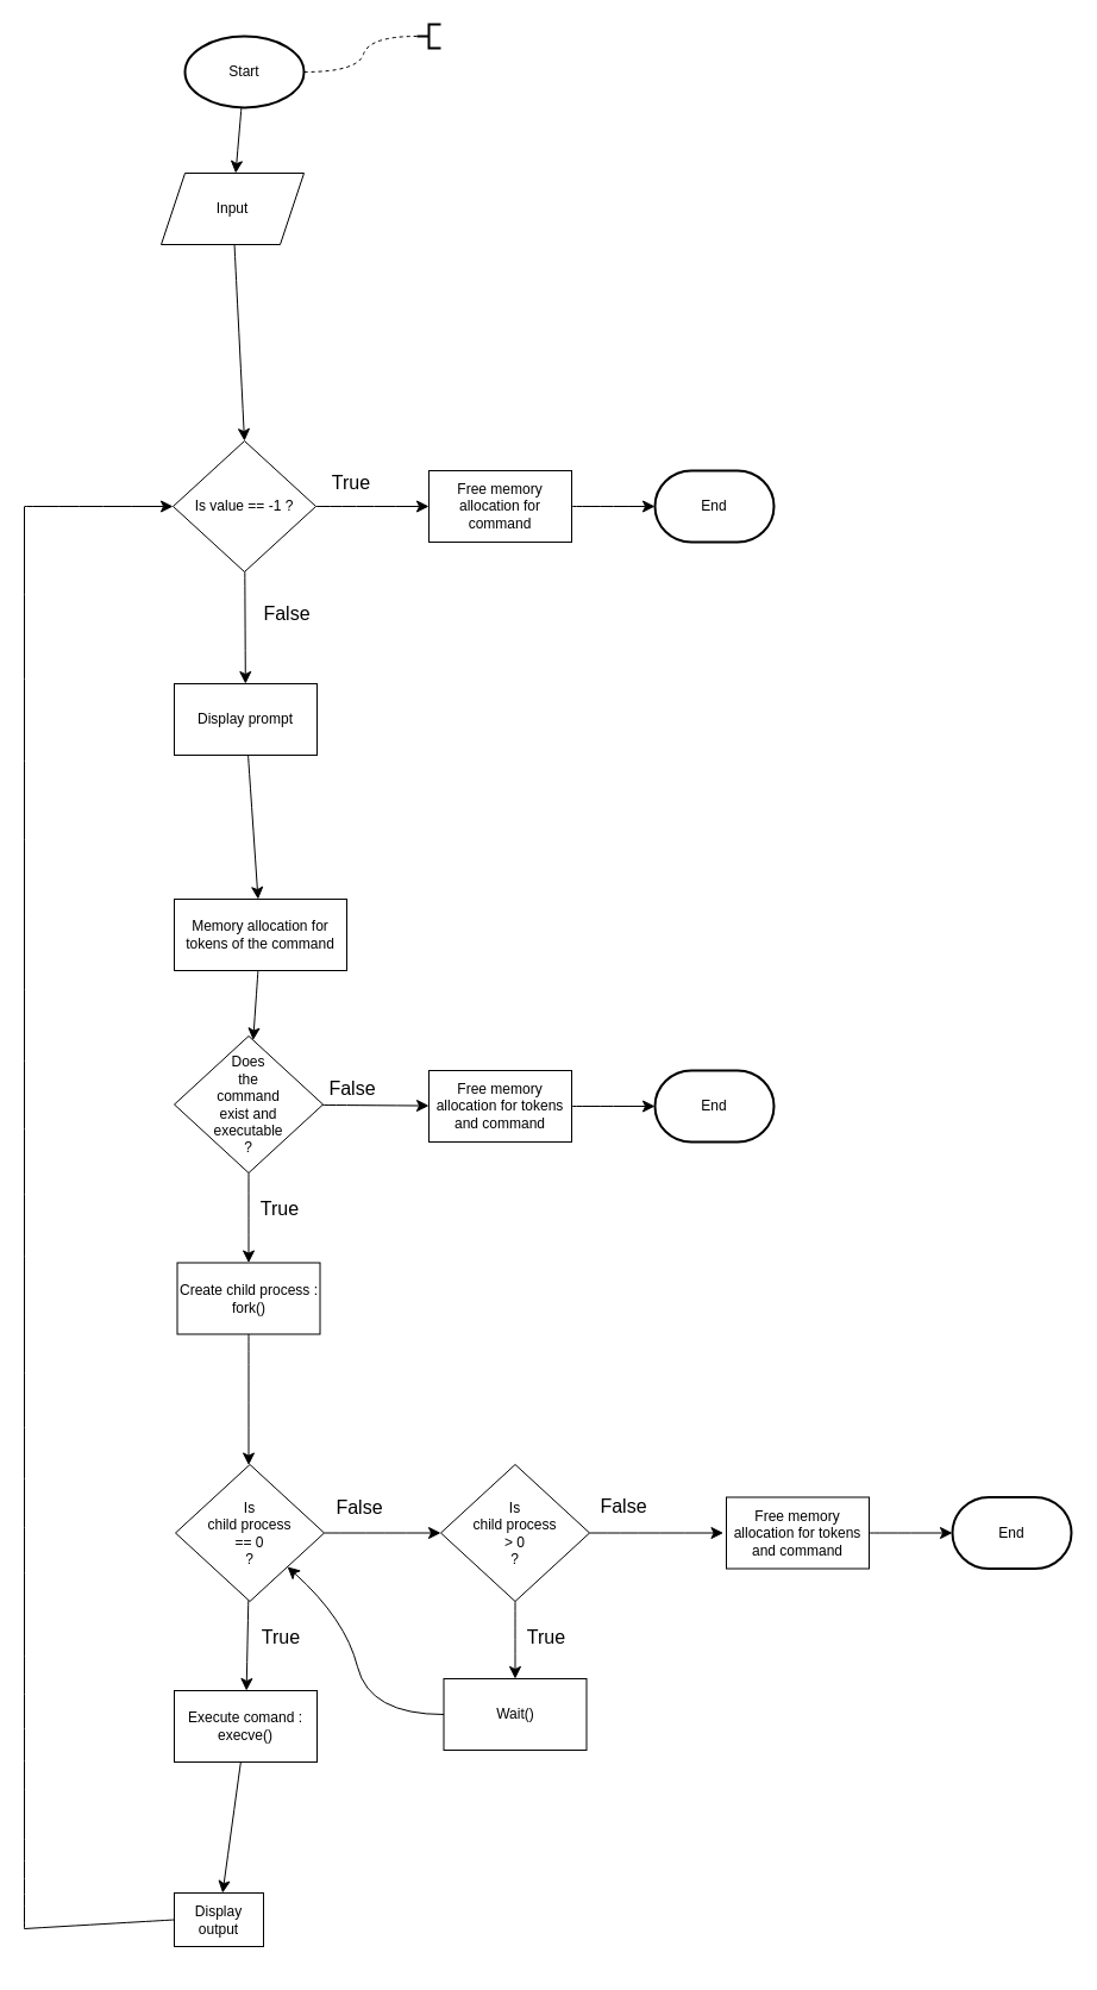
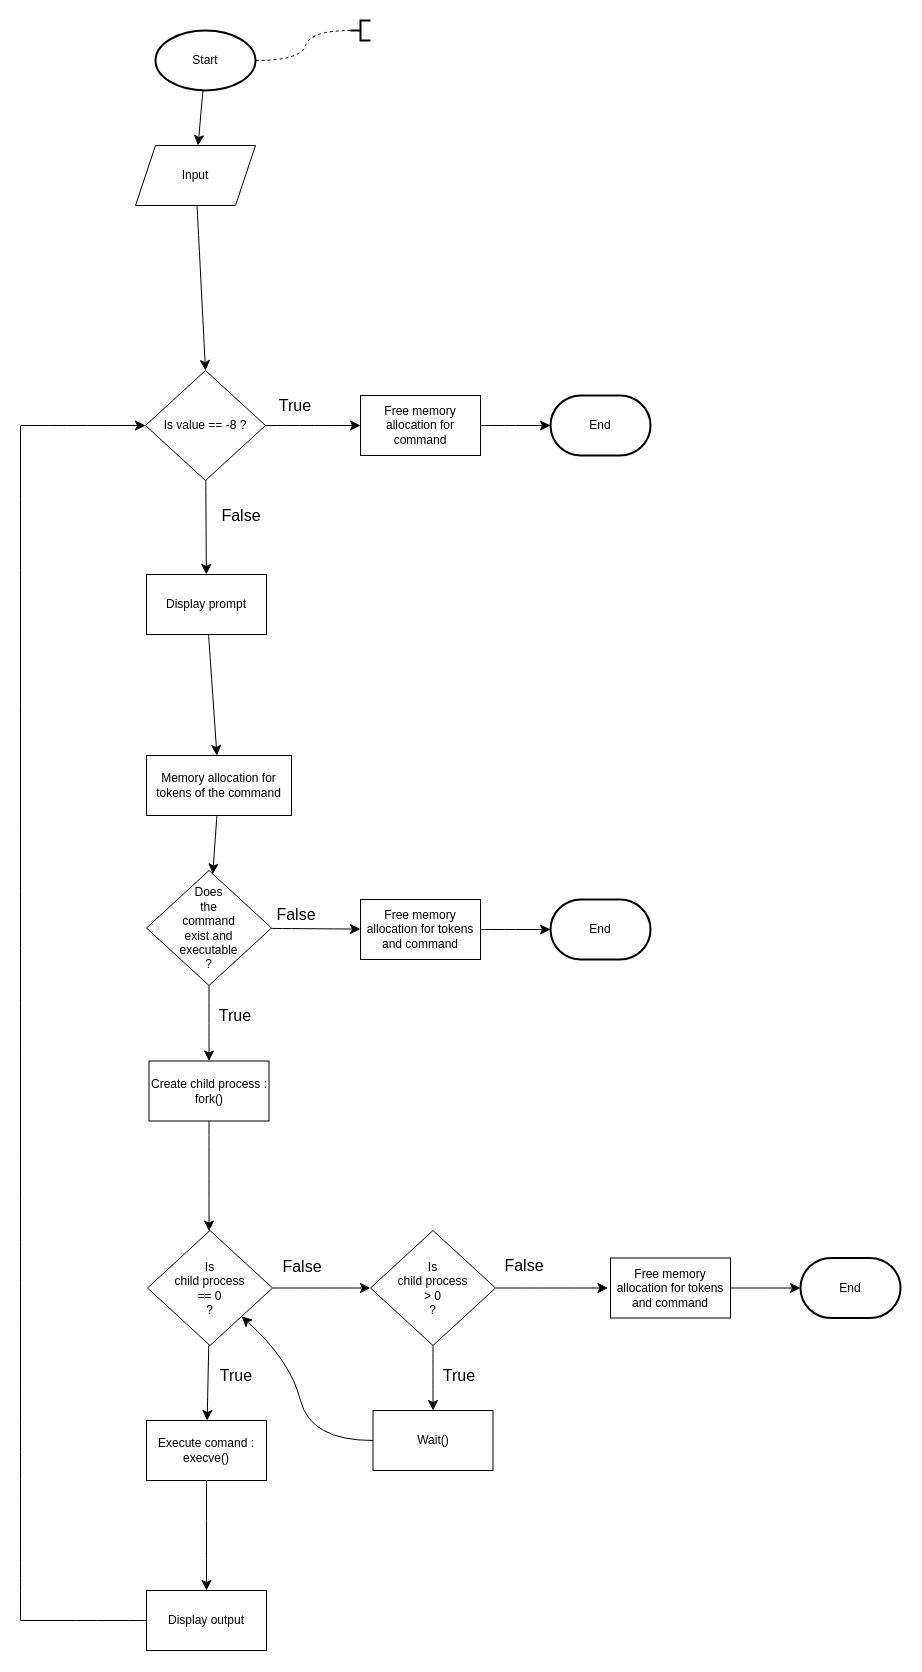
- <mxCell id="10" value="Is value == -1 ?" style="rhombus;whiteSpace=wrap;html=1;" vertex="1" parent="1"><mxGeometry x="145" y="370" width="120" height="110" as="geometry" /></mxCell>
+ <mxCell id="10" value="Is value == -8 ?" style="rhombus;whiteSpace=wrap;html=1;" vertex="1" parent="1"><mxGeometry x="145" y="370" width="120" height="110" as="geometry" /></mxCell>
- <mxCell id="47" value="Display output" style="whiteSpace=wrap;html=1;" vertex="1" parent="1"><mxGeometry x="146" y="1590" width="75" height="45" as="geometry" /></mxCell>
+ <mxCell id="47" value="Display output" style="whiteSpace=wrap;html=1;" vertex="1" parent="1"><mxGeometry x="146" y="1590" width="120" height="60" as="geometry" /></mxCell>
